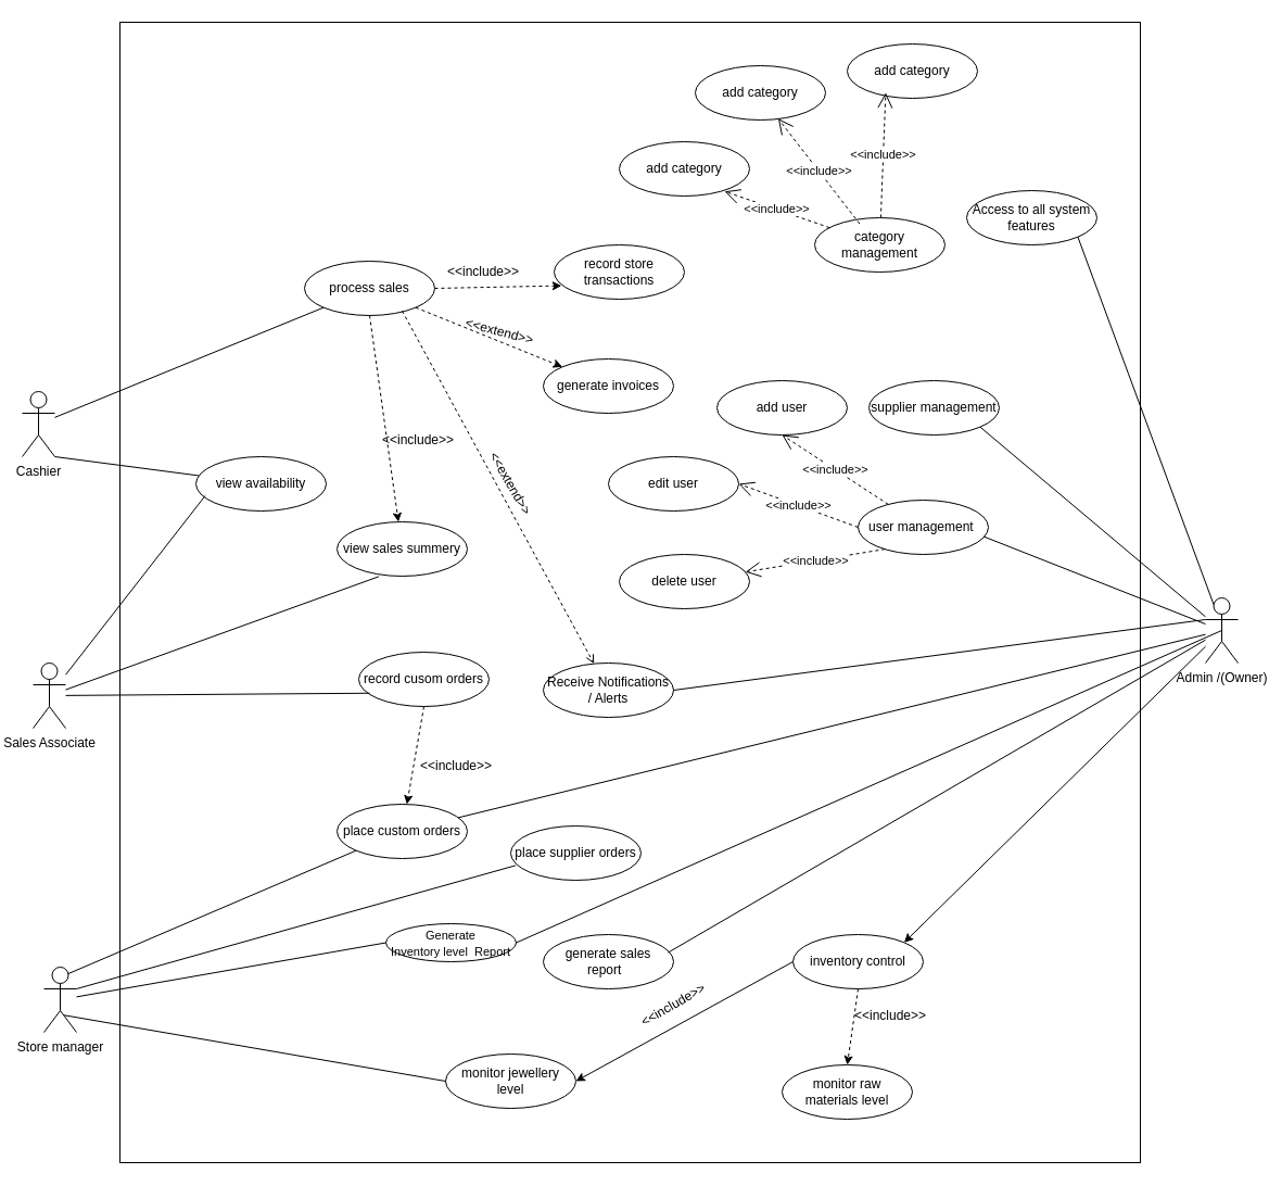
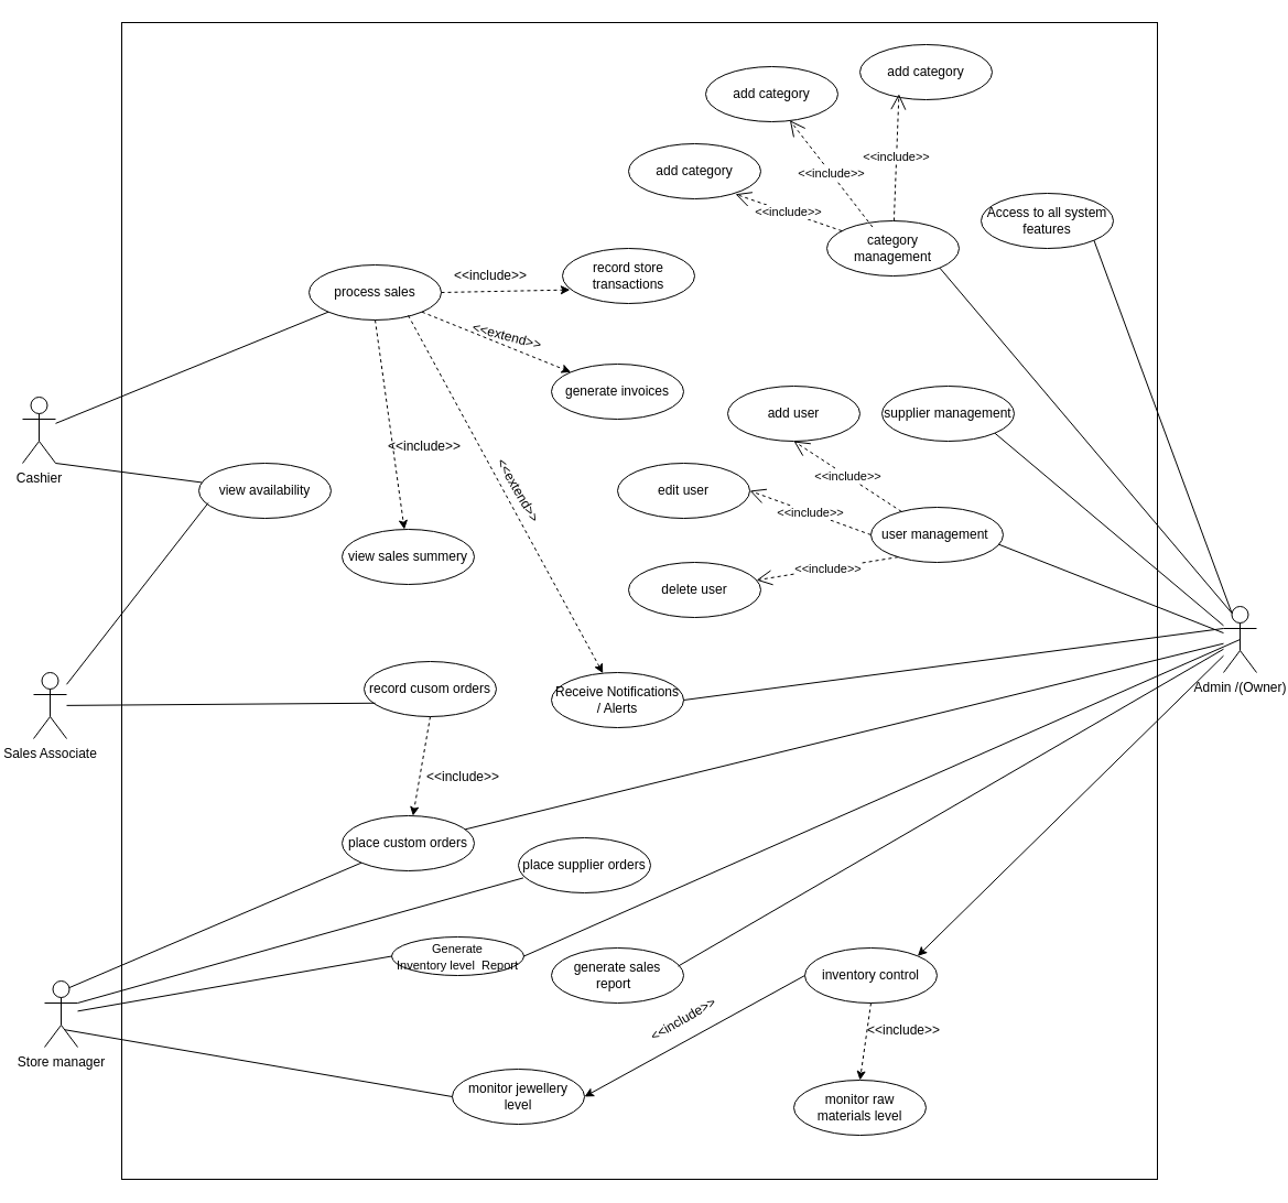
+ <mxCell id="60" value="" style="endArrow=none;html=1;rounded=0;entryX=1;entryY=1;entryDx=0;entryDy=0;exitX=0.25;exitY=0.1;exitDx=0;exitDy=0;exitPerimeter=0;" edge="1" parent="1" source="3" target="59"><mxGeometry width="50" height="50" relative="1" as="geometry"><mxPoint x="1070" y="580" as="sourcePoint" /><mxPoint x="770" y="300" as="targetPoint" /></mxGeometry></mxCell>
- <mxCell id="29" value="" style="endArrow=none;html=1;rounded=0;entryX=0.32;entryY=1.008;entryDx=0;entryDy=0;entryPerimeter=0;" parent="1" source="5" target="16" edge="1"><mxGeometry width="50" height="50" relative="1" as="geometry"><mxPoint x="470" y="570" as="sourcePoint" /><mxPoint x="520" y="520" as="targetPoint" /></mxGeometry></mxCell>
- <mxCell id="36" value="" style="html=1;labelBackgroundColor=#ffffff;startArrow=none;startFill=0;startSize=6;endArrow=open;endFill=1;endSize=6;jettySize=auto;orthogonalLoop=1;strokeWidth=1;dashed=1;fontSize=14;rounded=0;exitX=0.75;exitY=0.916;exitDx=0;exitDy=0;exitPerimeter=0;" parent="1" source="11" target="22" edge="1"><mxGeometry width="60" height="60" relative="1" as="geometry"><mxPoint x="570" y="530" as="sourcePoint" /><mxPoint x="630" y="470" as="targetPoint" /></mxGeometry></mxCell>
+ <mxCell id="36" value="" style="html=1;labelBackgroundColor=#ffffff;startArrow=none;startFill=0;startSize=6;endArrow=classic;endFill=1;endSize=6;jettySize=auto;orthogonalLoop=1;strokeWidth=1;dashed=1;fontSize=14;rounded=0;exitX=0.75;exitY=0.916;exitDx=0;exitDy=0;exitPerimeter=0;" parent="1" source="11" target="22" edge="1"><mxGeometry width="60" height="60" relative="1" as="geometry"><mxPoint x="570" y="530" as="sourcePoint" /><mxPoint x="630" y="470" as="targetPoint" /></mxGeometry></mxCell>
